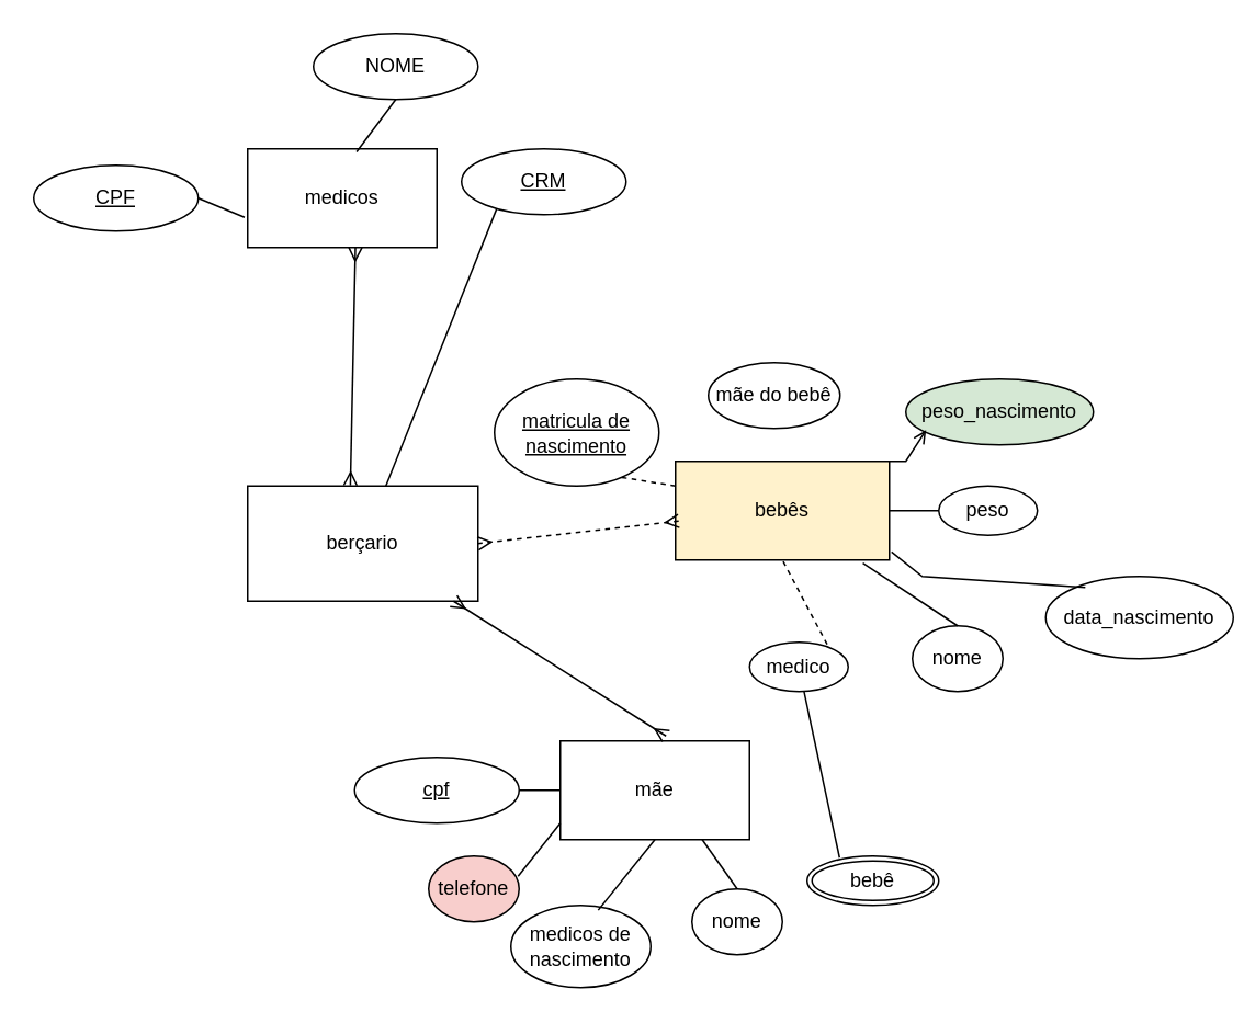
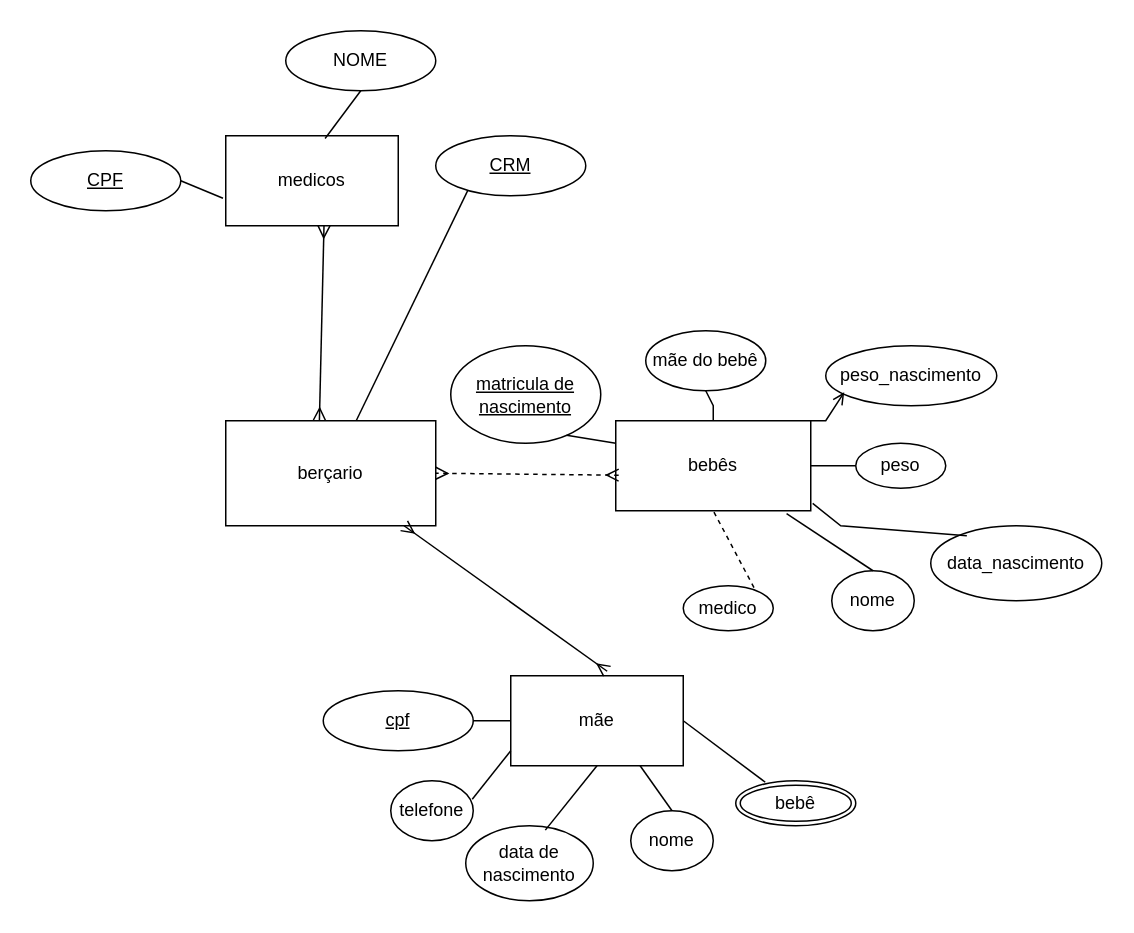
- <mxCell id="32" value="CRM" style="ellipse;whiteSpace=wrap;html=1;align=center;fontStyle=4;" vertex="1" parent="1"><mxGeometry x="280" y="90" width="100" height="40" as="geometry" /></mxCell>
+ <mxCell id="32" value="CRM" style="ellipse;whiteSpace=wrap;html=1;align=center;fontStyle=4;" vertex="1" parent="1"><mxGeometry x="290" y="90" width="100" height="40" as="geometry" /></mxCell>
- <mxCell id="6" value="peso_nascimento" style="ellipse;whiteSpace=wrap;html=1;align=center;fillColor=#d5e8d4;" vertex="1" parent="1"><mxGeometry x="550" y="230" width="114" height="40" as="geometry" /></mxCell>
+ <mxCell id="6" value="peso_nascimento" style="ellipse;whiteSpace=wrap;html=1;align=center;" vertex="1" parent="1"><mxGeometry x="550" y="230" width="114" height="40" as="geometry" /></mxCell>
+ <mxCell id="10" value="" style="endArrow=none;html=1;rounded=0;entryX=0.5;entryY=1;entryDx=0;entryDy=0;exitX=0.5;exitY=0;exitDx=0;exitDy=0;" edge="1" parent="1" source="3" target="8"><mxGeometry width="50" height="50" relative="1" as="geometry"><mxPoint x="500" y="290" as="sourcePoint" /><mxPoint x="550" y="240" as="targetPoint" /><Array as="points"><mxPoint x="475" y="270" /></Array></mxGeometry></mxCell>
- <mxCell id="19" value="" style="endArrow=none;html=1;rounded=0;entryX=0.772;entryY=0.919;entryDx=0;entryDy=0;entryPerimeter=0;exitX=0;exitY=0.25;exitDx=0;exitDy=0;dashed=1;" edge="1" parent="1" source="3" target="18"><mxGeometry width="50" height="50" relative="1" as="geometry"><mxPoint x="570" y="320" as="sourcePoint" /><mxPoint x="620" y="270" as="targetPoint" /></mxGeometry></mxCell>
+ <mxCell id="19" value="" style="endArrow=none;html=1;rounded=0;entryX=0.772;entryY=0.919;entryDx=0;entryDy=0;entryPerimeter=0;exitX=0;exitY=0.25;exitDx=0;exitDy=0;" edge="1" parent="1" source="3" target="18"><mxGeometry width="50" height="50" relative="1" as="geometry"><mxPoint x="570" y="320" as="sourcePoint" /><mxPoint x="620" y="270" as="targetPoint" /></mxGeometry></mxCell>
- <mxCell id="3" value="bebês" style="whiteSpace=wrap;html=1;align=center;fillColor=#fff2cc;" vertex="1" parent="1"><mxGeometry x="410" y="280" width="130" height="60" as="geometry" /></mxCell>
+ <mxCell id="3" value="bebês" style="whiteSpace=wrap;html=1;align=center;" vertex="1" parent="1"><mxGeometry x="410" y="280" width="130" height="60" as="geometry" /></mxCell>
- <mxCell id="2" value="berçario" style="whiteSpace=wrap;html=1;align=center;" vertex="1" parent="1"><mxGeometry x="150" y="295" width="140" height="70" as="geometry" /></mxCell>
+ <mxCell id="2" value="berçario" style="whiteSpace=wrap;html=1;align=center;" vertex="1" parent="1"><mxGeometry x="150" y="280" width="140" height="70" as="geometry" /></mxCell>
- <mxCell id="4" value="data_nascimento" style="ellipse;whiteSpace=wrap;html=1;align=center;" vertex="1" parent="1"><mxGeometry x="635" y="350" width="114" height="50" as="geometry" /></mxCell>
+ <mxCell id="4" value="data_nascimento" style="ellipse;whiteSpace=wrap;html=1;align=center;" vertex="1" parent="1"><mxGeometry x="620" y="350" width="114" height="50" as="geometry" /></mxCell>
- <mxCell id="26" value="" style="endArrow=none;html=1;rounded=0;exitX=0.246;exitY=0.033;exitDx=0;exitDy=0;exitPerimeter=0;" edge="1" parent="1" source="21" target="9"><mxGeometry width="50" height="50" relative="1" as="geometry"><mxPoint x="600" y="460" as="sourcePoint" /><mxPoint x="650" y="410" as="targetPoint" /></mxGeometry></mxCell>
+ <mxCell id="26" value="" style="endArrow=none;html=1;rounded=0;entryX=1;entryY=0.5;entryDx=0;entryDy=0;exitX=0.246;exitY=0.033;exitDx=0;exitDy=0;exitPerimeter=0;" edge="1" parent="1" source="21" target="16"><mxGeometry width="50" height="50" relative="1" as="geometry"><mxPoint x="600" y="460" as="sourcePoint" /><mxPoint x="650" y="410" as="targetPoint" /></mxGeometry></mxCell>
- <mxCell id="22" value="telefone" style="ellipse;whiteSpace=wrap;html=1;align=center;fillColor=#f8cecc;" vertex="1" parent="1"><mxGeometry x="260" y="520" width="55" height="40" as="geometry" /></mxCell>
+ <mxCell id="22" value="telefone" style="ellipse;whiteSpace=wrap;html=1;align=center;" vertex="1" parent="1"><mxGeometry x="260" y="520" width="55" height="40" as="geometry" /></mxCell>
- <mxCell id="23" value="medicos de nascimento" style="ellipse;whiteSpace=wrap;html=1;align=center;" vertex="1" parent="1"><mxGeometry x="310" y="550" width="85" height="50" as="geometry" /></mxCell>
+ <mxCell id="23" value="data de nascimento" style="ellipse;whiteSpace=wrap;html=1;align=center;" vertex="1" parent="1"><mxGeometry x="310" y="550" width="85" height="50" as="geometry" /></mxCell>
